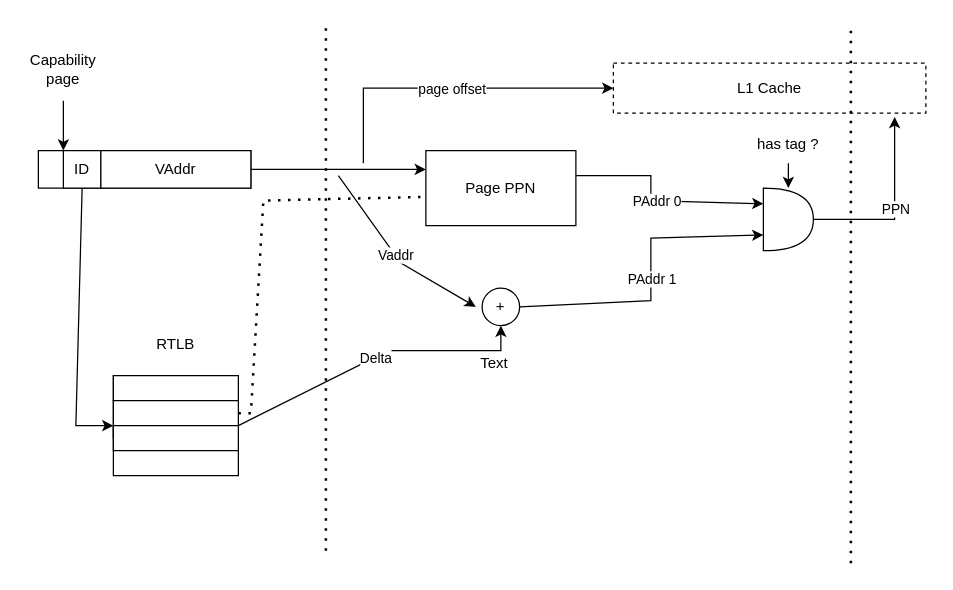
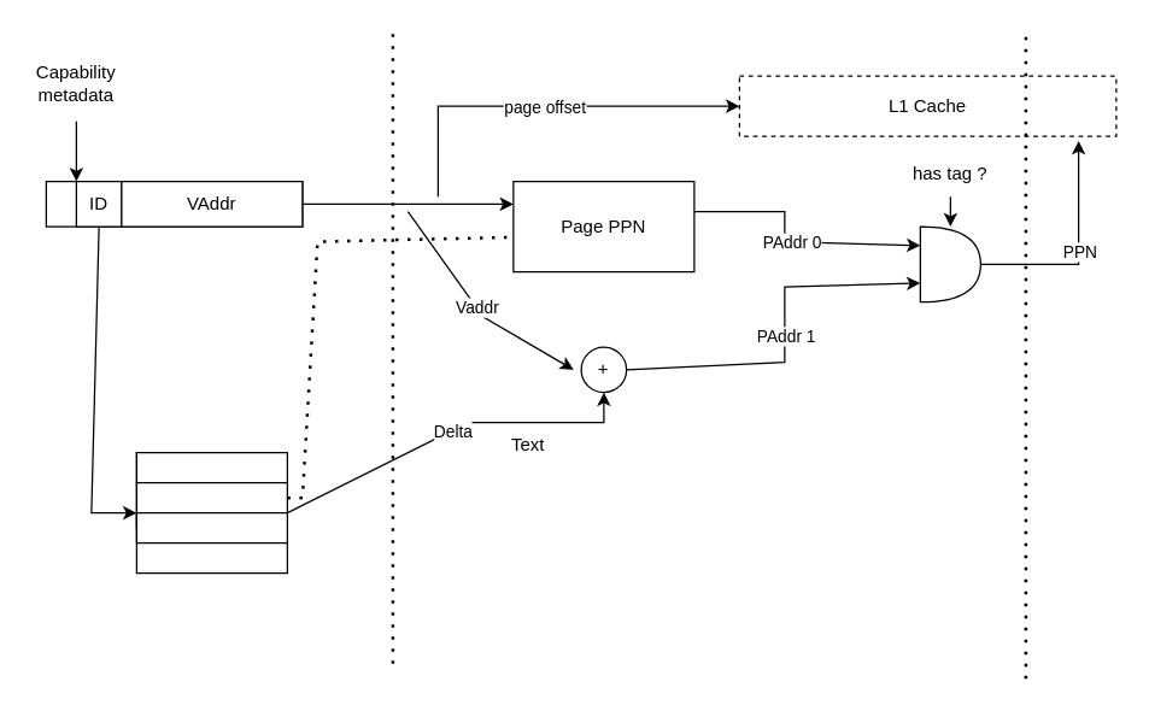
- <mxCell id="36" value="Capability page" style="text;html=1;strokeColor=none;fillColor=none;align=center;verticalAlign=middle;whiteSpace=wrap;rounded=0;" vertex="1" parent="1"><mxGeometry width="60" height="30" as="geometry" x="20" y="40" /></mxCell>
+ <mxCell id="36" value="Capability metadata" style="text;html=1;strokeColor=none;fillColor=none;align=center;verticalAlign=middle;whiteSpace=wrap;rounded=0;" vertex="1" parent="1"><mxGeometry width="60" height="30" as="geometry" x="20" y="40" /></mxCell>
- <mxCell id="18" value="RTLB" style="text;html=1;strokeColor=none;fillColor=none;align=center;verticalAlign=middle;whiteSpace=wrap;rounded=0;" vertex="1" parent="1"><mxGeometry x="110" y="260" width="60" height="30" as="geometry" /></mxCell>
- <mxCell id="33" value="Text" style="text;html=1;strokeColor=none;fillColor=none;align=center;verticalAlign=middle;whiteSpace=wrap;rounded=0;" vertex="1" parent="1"><mxGeometry x="365" y="275" width="60" height="30" as="geometry" /></mxCell>
+ <mxCell id="33" value="Text" style="text;html=1;strokeColor=none;fillColor=none;align=center;verticalAlign=middle;whiteSpace=wrap;rounded=0;" vertex="1" parent="1"><mxGeometry x="320" y="280" width="60" height="30" as="geometry" /></mxCell>
